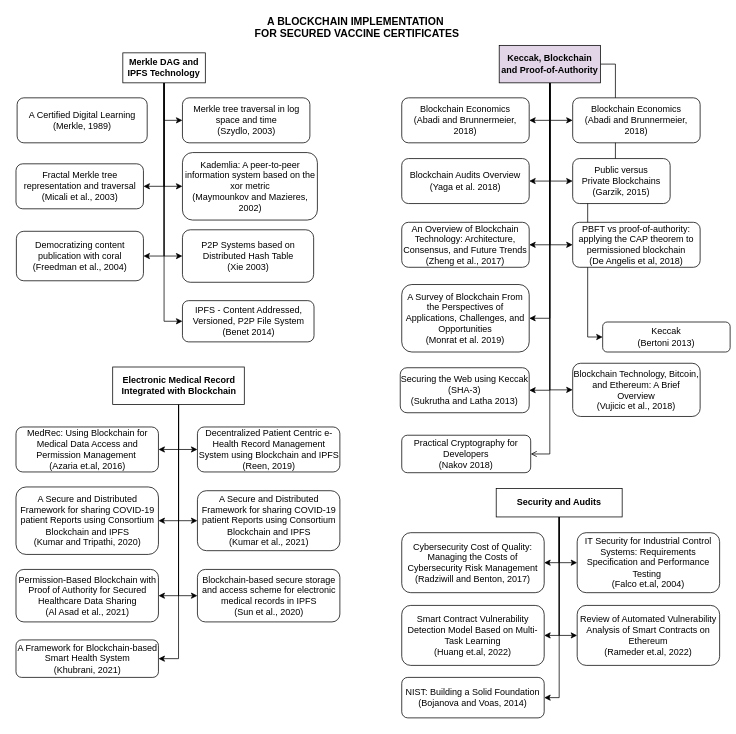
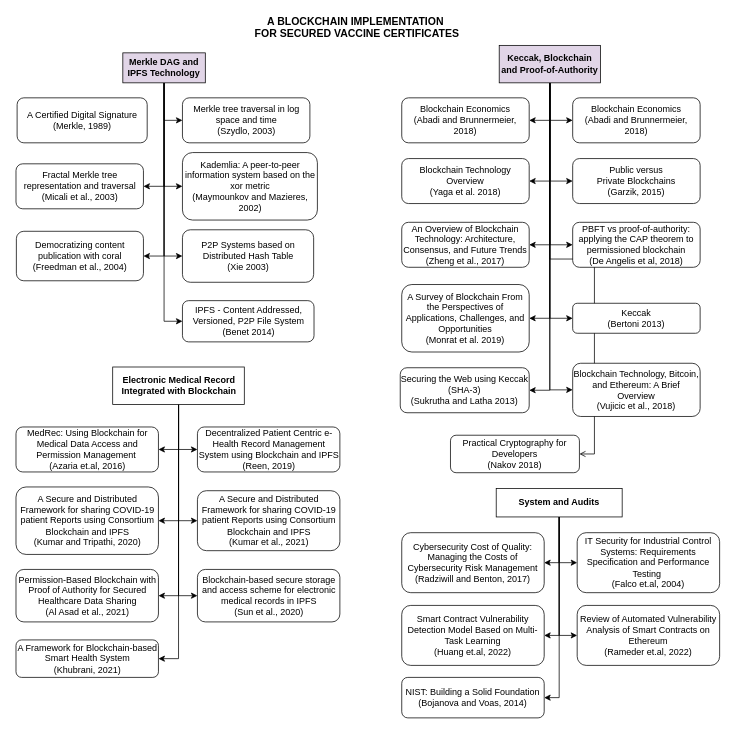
- <mxCell id="14" value="&lt;b&gt;Merkle DAG and IPFS Technology&lt;/b&gt;" style="rounded=0;whiteSpace=wrap;html=1;" parent="1" vertex="1"><mxGeometry x="163" y="70" width="110" height="40" as="geometry" /></mxCell>
+ <mxCell id="14" value="&lt;b&gt;Merkle DAG and IPFS Technology&lt;/b&gt;" style="rounded=0;whiteSpace=wrap;html=1;fillColor=#e1d5e7;" parent="1" vertex="1"><mxGeometry x="163" y="70" width="110" height="40" as="geometry" /></mxCell>
- <mxCell id="2" value="A Certified Digital Learning&lt;br&gt;(Merkle, 1989)" style="rounded=1;whiteSpace=wrap;html=1;" parent="1" vertex="1"><mxGeometry x="22" y="130" width="173.5" height="60" as="geometry" /></mxCell>
+ <mxCell id="2" value="A Certified Digital Signature&lt;br&gt;(Merkle, 1989)" style="rounded=1;whiteSpace=wrap;html=1;" parent="1" vertex="1"><mxGeometry x="22" y="130" width="173.5" height="60" as="geometry" /></mxCell>
- <mxCell id="28" value="Blockchain Audits Overview&lt;br&gt;(Yaga et al. 2018)" style="rounded=1;whiteSpace=wrap;html=1;" parent="1" vertex="1"><mxGeometry x="535" y="211" width="170" height="60" as="geometry" /></mxCell>
+ <mxCell id="28" value="Blockchain Technology Overview&lt;br&gt;(Yaga et al. 2018)" style="rounded=1;whiteSpace=wrap;html=1;" parent="1" vertex="1"><mxGeometry x="535" y="211" width="170" height="60" as="geometry" /></mxCell>
- <mxCell id="32" value="Public versus &lt;br&gt;Private Blockchains&lt;br&gt;(Garzik, 2015)" style="rounded=1;whiteSpace=wrap;html=1;" parent="1" vertex="1"><mxGeometry x="763" y="211" width="130" height="60" as="geometry" /></mxCell>
+ <mxCell id="32" value="Public versus &lt;br&gt;Private Blockchains&lt;br&gt;(Garzik, 2015)" style="rounded=1;whiteSpace=wrap;html=1;" parent="1" vertex="1"><mxGeometry x="763" y="211" width="170" height="60" as="geometry" /></mxCell>
- <mxCell id="50" value="Keccak&lt;br&gt;(Bertoni 2013)" style="rounded=1;whiteSpace=wrap;html=1;" parent="1" vertex="1"><mxGeometry x="803" y="429" width="170" height="40" as="geometry" /></mxCell>
+ <mxCell id="50" value="Keccak&lt;br&gt;(Bertoni 2013)" style="rounded=1;whiteSpace=wrap;html=1;" parent="1" vertex="1"><mxGeometry x="763" y="404" width="170" height="40" as="geometry" /></mxCell>
- <mxCell id="51" value="Practical Cryptography for Developers&lt;br&gt;(Nakov 2018)" style="rounded=1;whiteSpace=wrap;html=1;" parent="1" vertex="1"><mxGeometry x="535" y="580" width="172" height="50" as="geometry" /></mxCell>
+ <mxCell id="51" value="Practical Cryptography for Developers&lt;br&gt;(Nakov 2018)" style="rounded=1;whiteSpace=wrap;html=1;" parent="1" vertex="1"><mxGeometry x="600" y="580" width="172" height="50" as="geometry" /></mxCell>
- <mxCell id="60" value="&lt;b&gt;Security and Audits&lt;/b&gt;" style="rounded=0;whiteSpace=wrap;html=1;" vertex="1" parent="1"><mxGeometry x="661" y="651" width="168" height="38" as="geometry" /></mxCell>
+ <mxCell id="60" value="&lt;b&gt;System and Audits&lt;/b&gt;" style="rounded=0;whiteSpace=wrap;html=1;" vertex="1" parent="1"><mxGeometry x="661" y="651" width="168" height="38" as="geometry" /></mxCell>
